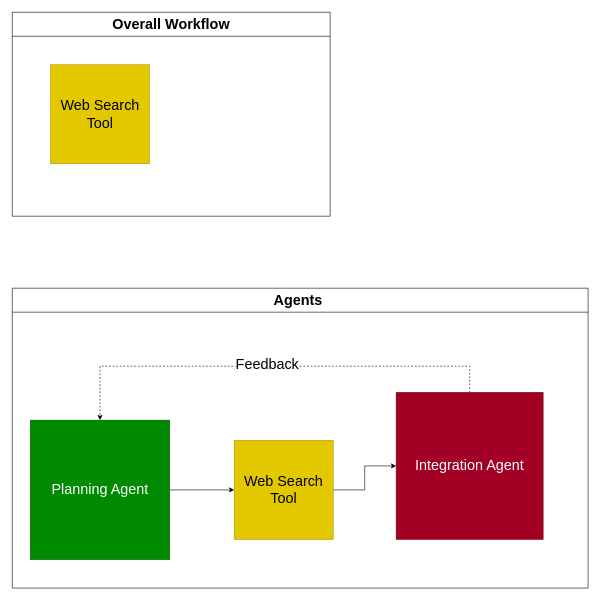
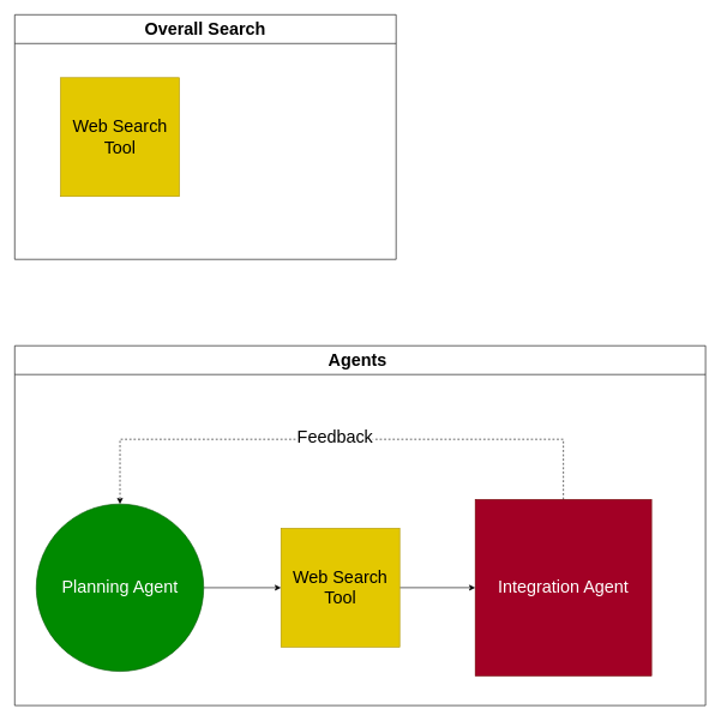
- <mxCell id="2" value="&lt;font style=&quot;font-size: 24px;&quot;&gt;Overall Workflow&lt;/font&gt;" style="swimlane;whiteSpace=wrap;html=1;startSize=40;" vertex="1" parent="1"><mxGeometry x="20" y="20" width="530" height="340" as="geometry" /></mxCell>
+ <mxCell id="2" value="&lt;font style=&quot;font-size: 24px;&quot;&gt;Overall Search&lt;/font&gt;" style="swimlane;whiteSpace=wrap;html=1;startSize=40;" vertex="1" parent="1"><mxGeometry x="20" y="20" width="530" height="340" as="geometry" /></mxCell>
- <mxCell id="9" value="&lt;font style=&quot;font-size: 24px;&quot;&gt;Integration Agent&lt;/font&gt;" style="whiteSpace=wrap;html=1;aspect=fixed;fillColor=#a20025;fontColor=#ffffff;strokeColor=#6F0000;" vertex="1" parent="4"><mxGeometry x="640" y="173.75" width="245" height="245" as="geometry" /></mxCell>
+ <mxCell id="9" value="&lt;font style=&quot;font-size: 24px;&quot;&gt;Integration Agent&lt;/font&gt;" style="whiteSpace=wrap;html=1;aspect=fixed;fillColor=#a20025;fontColor=#ffffff;strokeColor=#6F0000;" vertex="1" parent="4"><mxGeometry x="640" y="213.75" width="245" height="245" as="geometry" /></mxCell>
- <mxCell id="6" value="&lt;font style=&quot;font-size: 24px;&quot;&gt;Planning Agent&lt;/font&gt;" style="whiteSpace=wrap;html=1;aspect=fixed;align=center;fillColor=#008a00;fontColor=#ffffff;strokeColor=#005700;" vertex="1" parent="4"><mxGeometry x="30" y="220" width="232.5" height="232.5" as="geometry" /></mxCell>
+ <mxCell id="6" value="&lt;font style=&quot;font-size: 24px;&quot;&gt;Planning Agent&lt;/font&gt;" style="ellipse;whiteSpace=wrap;html=1;aspect=fixed;align=center;fillColor=#008a00;fontColor=#ffffff;strokeColor=#005700;" vertex="1" parent="4"><mxGeometry x="30" y="220" width="232.5" height="232.5" as="geometry" /></mxCell>
